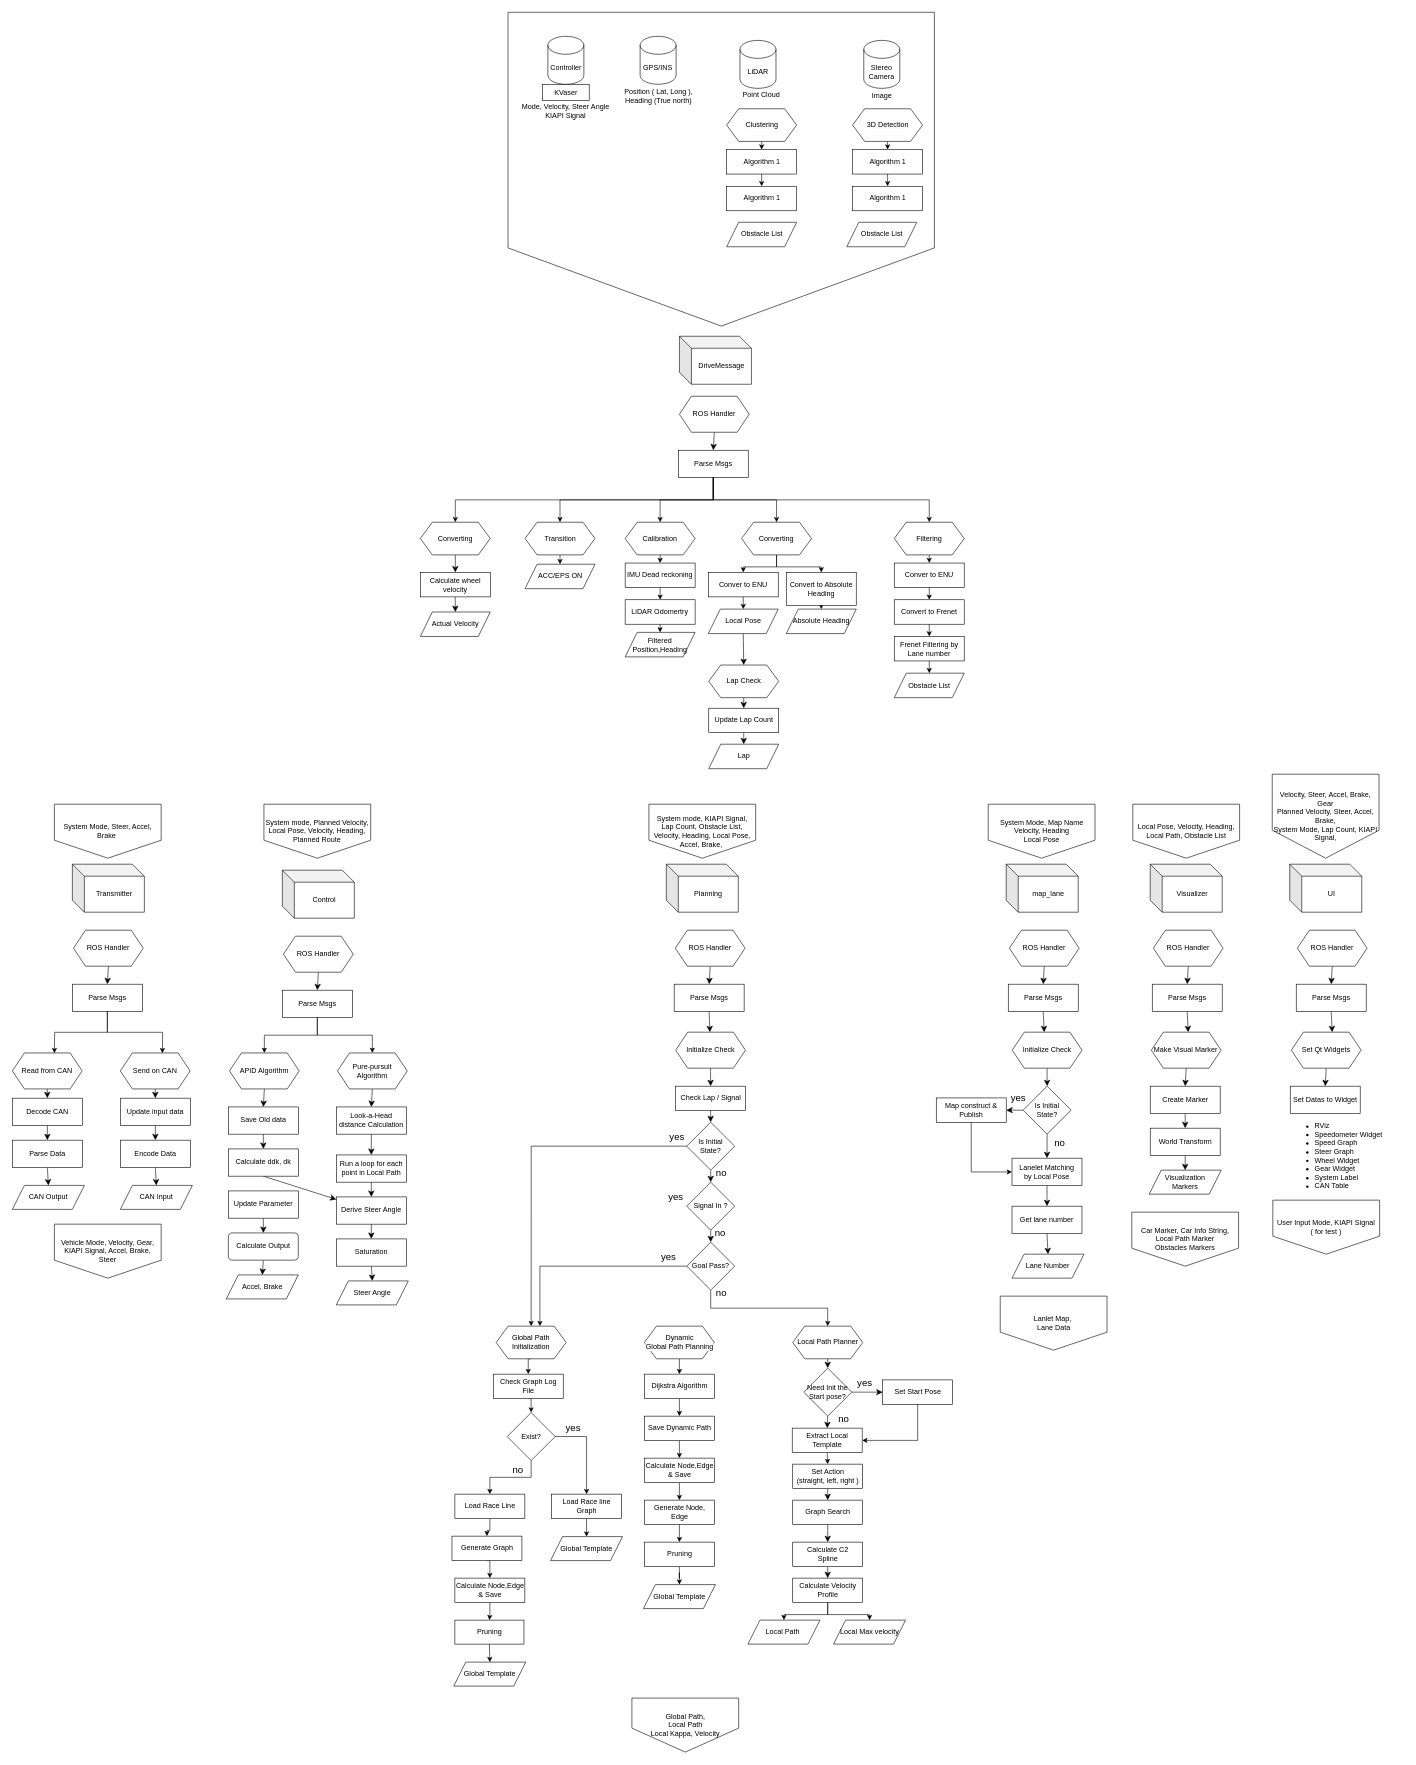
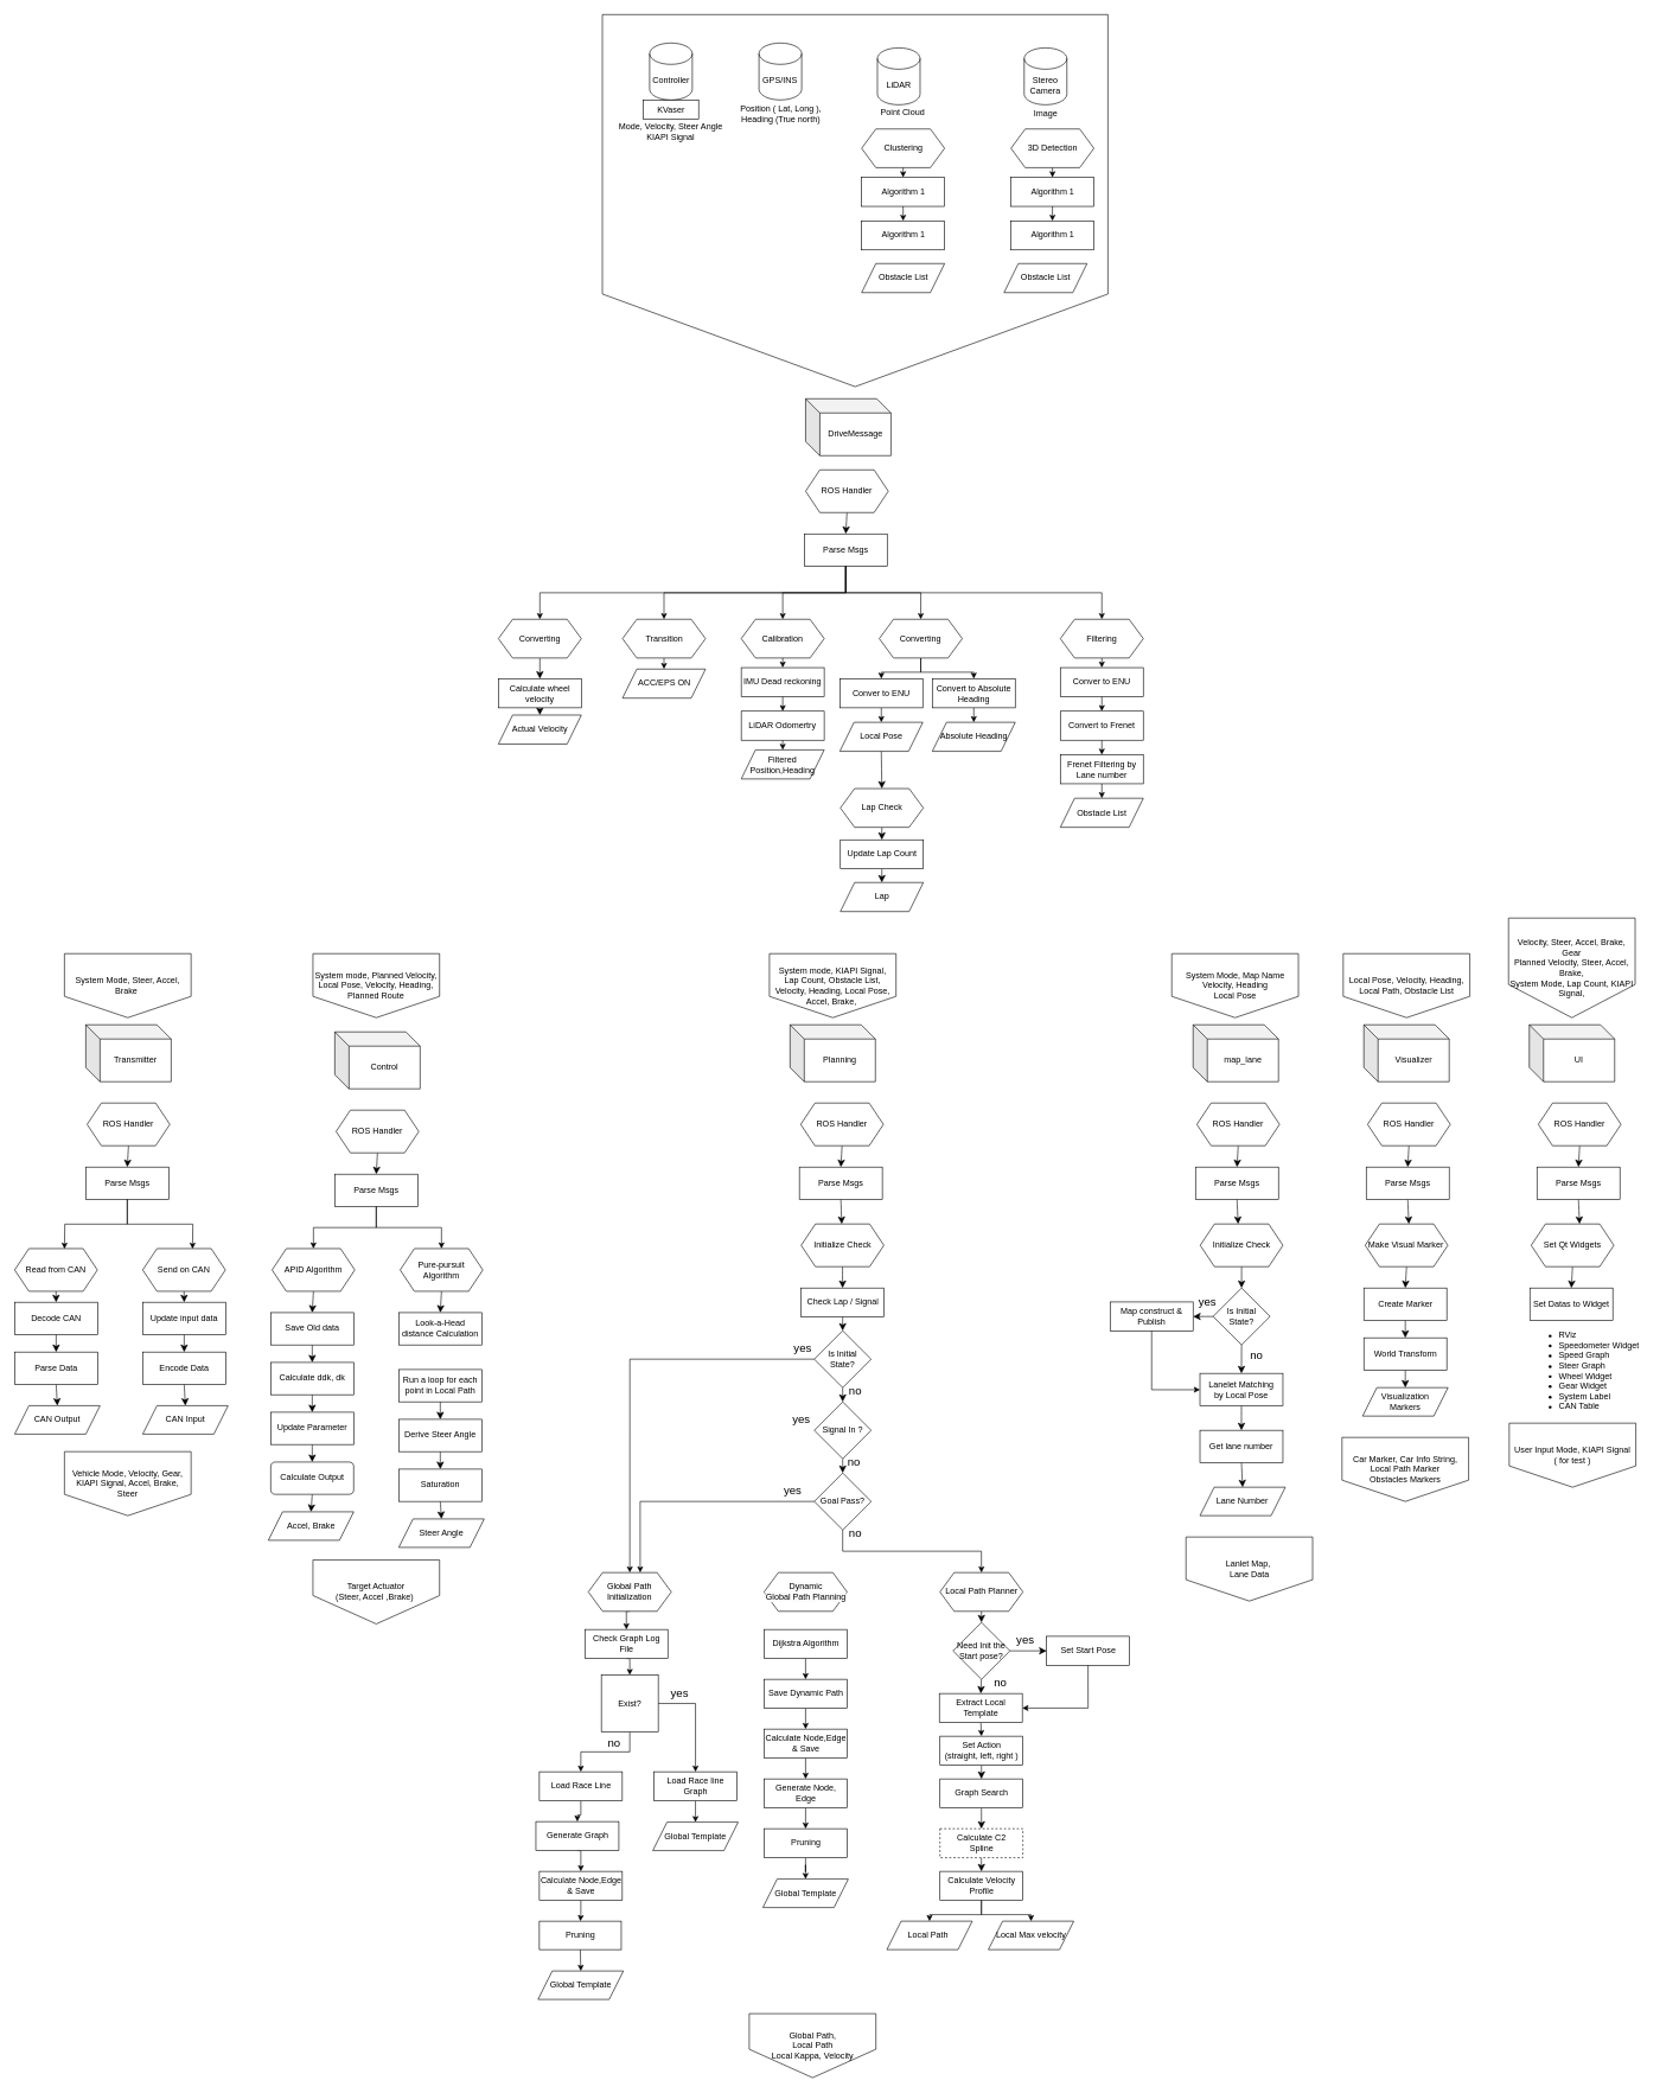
- <mxCell id="40" value="Convert to Absolute Heading" style="rounded=0;whiteSpace=wrap;html=1;" parent="1" vertex="1"><mxGeometry x="1309.995" y="953.6" width="116.613" height="55" as="geometry" /></mxCell>
+ <mxCell id="40" value="Convert to Absolute Heading" style="rounded=0;whiteSpace=wrap;html=1;" parent="1" vertex="1"><mxGeometry x="1309.995" y="953.6" width="116.613" height="40.8" as="geometry" /></mxCell>
- <mxCell id="236" value="Actual Velocity" style="shape=parallelogram;perimeter=parallelogramPerimeter;whiteSpace=wrap;html=1;fixedSize=1;" vertex="1" parent="1"><mxGeometry x="699.995" y="1019.6" width="116.613" height="40.8" as="geometry" /></mxCell>
+ <mxCell id="236" value="Actual Velocity" style="shape=parallelogram;perimeter=parallelogramPerimeter;whiteSpace=wrap;html=1;fixedSize=1;" vertex="1" parent="1"><mxGeometry x="699.995" y="1004.6" width="116.613" height="40.8" as="geometry" /></mxCell>
- <mxCell id="203" style="edgeStyle=none;curved=1;rounded=0;orthogonalLoop=1;jettySize=auto;html=1;exitX=0.5;exitY=1;exitDx=0;exitDy=0;entryX=0.5;entryY=0;entryDx=0;entryDy=0;fontSize=12;startSize=8;endSize=8;" edge="1" parent="1" source="204" target="206"><mxGeometry relative="1" as="geometry" /></mxCell>
- <mxCell id="194" style="edgeStyle=none;curved=1;rounded=0;orthogonalLoop=1;jettySize=auto;html=1;exitX=0.5;exitY=1;exitDx=0;exitDy=0;fontSize=12;startSize=8;endSize=8;" edge="1" parent="1" source="195" target="208"><mxGeometry relative="1" as="geometry" /></mxCell>
+ <mxCell id="194" style="edgeStyle=none;curved=1;rounded=0;orthogonalLoop=1;jettySize=auto;html=1;exitX=0.5;exitY=1;exitDx=0;exitDy=0;entryX=0.5;entryY=0;entryDx=0;entryDy=0;fontSize=12;startSize=8;endSize=8;" edge="1" parent="1" source="195" target="197"><mxGeometry relative="1" as="geometry" /></mxCell>
+ <mxCell id="167" value="Target Actuator&lt;div&gt;(Steer, Accel ,Brake)&amp;nbsp;&lt;/div&gt;" style="shape=offPageConnector;whiteSpace=wrap;html=1;size=0.444;" vertex="1" parent="1"><mxGeometry x="439.3" y="2192.2" width="178" height="90" as="geometry" /></mxCell>
- <mxCell id="56" style="edgeStyle=orthogonalEdgeStyle;rounded=0;orthogonalLoop=1;jettySize=auto;html=1;exitX=0.5;exitY=1;exitDx=0;exitDy=0;entryX=0.5;entryY=0;entryDx=0;entryDy=0;" parent="1" source="57" target="63" edge="1"><mxGeometry relative="1" as="geometry" /></mxCell>
- <mxCell id="80" value="Exist?" style="rhombus;whiteSpace=wrap;html=1;" parent="1" vertex="1"><mxGeometry x="844.73" y="2354" width="80" height="80" as="geometry" /></mxCell>
+ <mxCell id="80" value="Exist?" style="whiteSpace=wrap;html=1;rounded=0;" parent="1" vertex="1"><mxGeometry x="844.73" y="2354" width="80" height="80" as="geometry" /></mxCell>
- <mxCell id="99" value="Calculate C2&lt;div&gt;Spline&lt;/div&gt;" style="rounded=0;whiteSpace=wrap;html=1;" vertex="1" parent="1"><mxGeometry x="1320.735" y="2570" width="116.613" height="40.8" as="geometry" /></mxCell>
+ <mxCell id="99" value="Calculate C2&lt;div&gt;Spline&lt;/div&gt;" style="rounded=0;whiteSpace=wrap;html=1;dashed=1;" vertex="1" parent="1"><mxGeometry x="1320.735" y="2570" width="116.613" height="40.8" as="geometry" /></mxCell>
